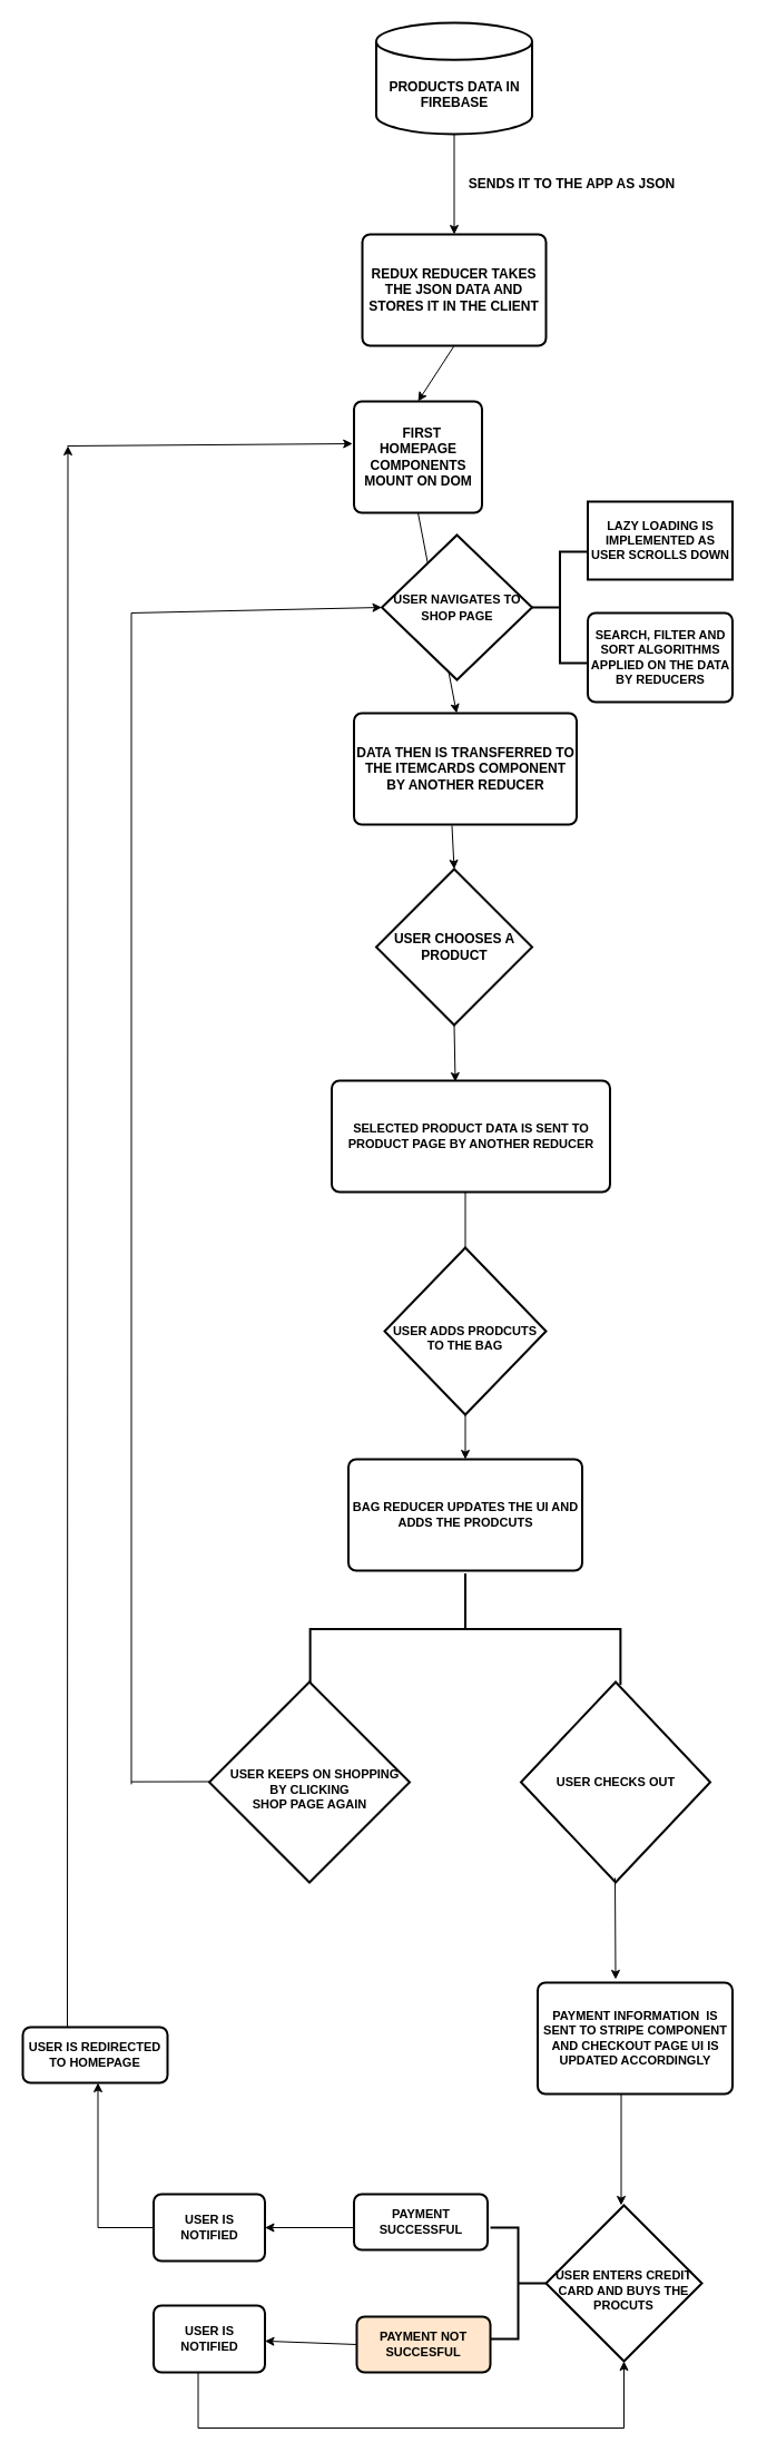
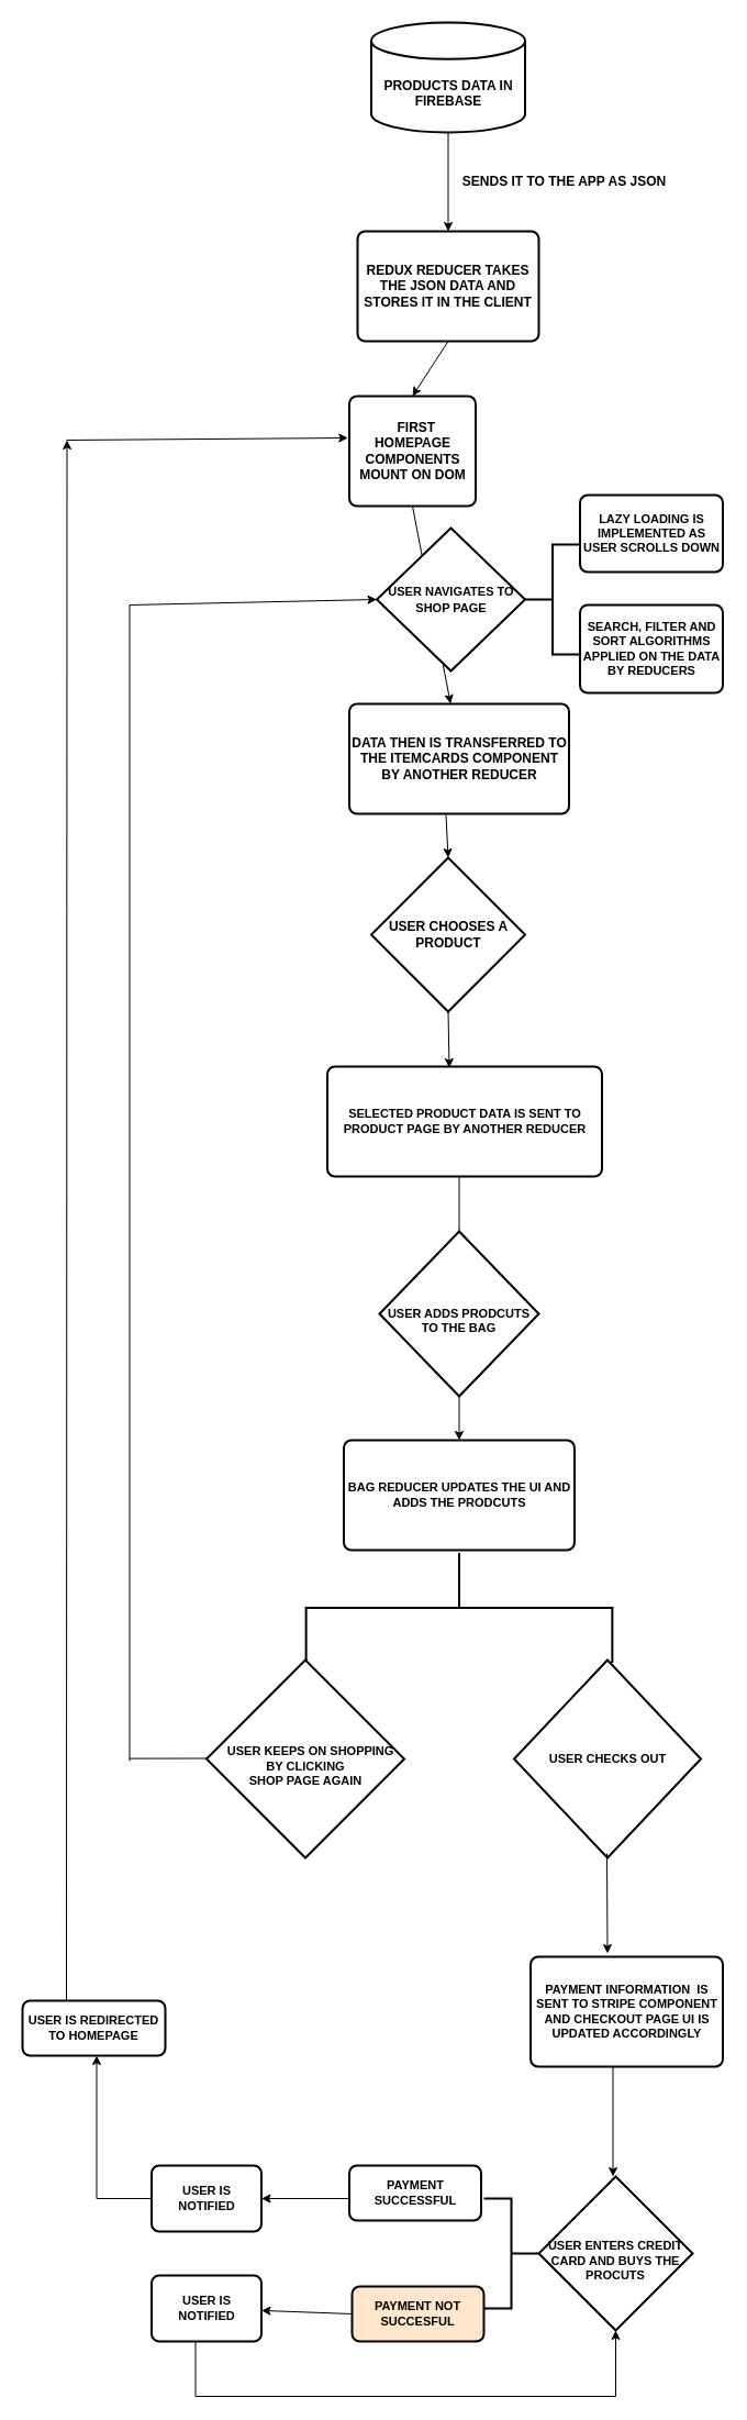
- <mxCell id="16" value="&lt;b&gt;LAZY LOADING IS IMPLEMENTED AS USER SCROLLS DOWN&lt;/b&gt;" style="whiteSpace=wrap;html=1;absoluteArcSize=1;arcSize=14;strokeWidth=2;fontSize=11;rounded=0;" parent="1" vertex="1"><mxGeometry x="527.5" y="450" width="130" height="70" as="geometry" /></mxCell>
+ <mxCell id="16" value="&lt;b&gt;LAZY LOADING IS IMPLEMENTED AS USER SCROLLS DOWN&lt;/b&gt;" style="rounded=1;whiteSpace=wrap;html=1;absoluteArcSize=1;arcSize=14;strokeWidth=2;fontSize=11;" parent="1" vertex="1"><mxGeometry x="527.5" y="450" width="130" height="70" as="geometry" /></mxCell>
